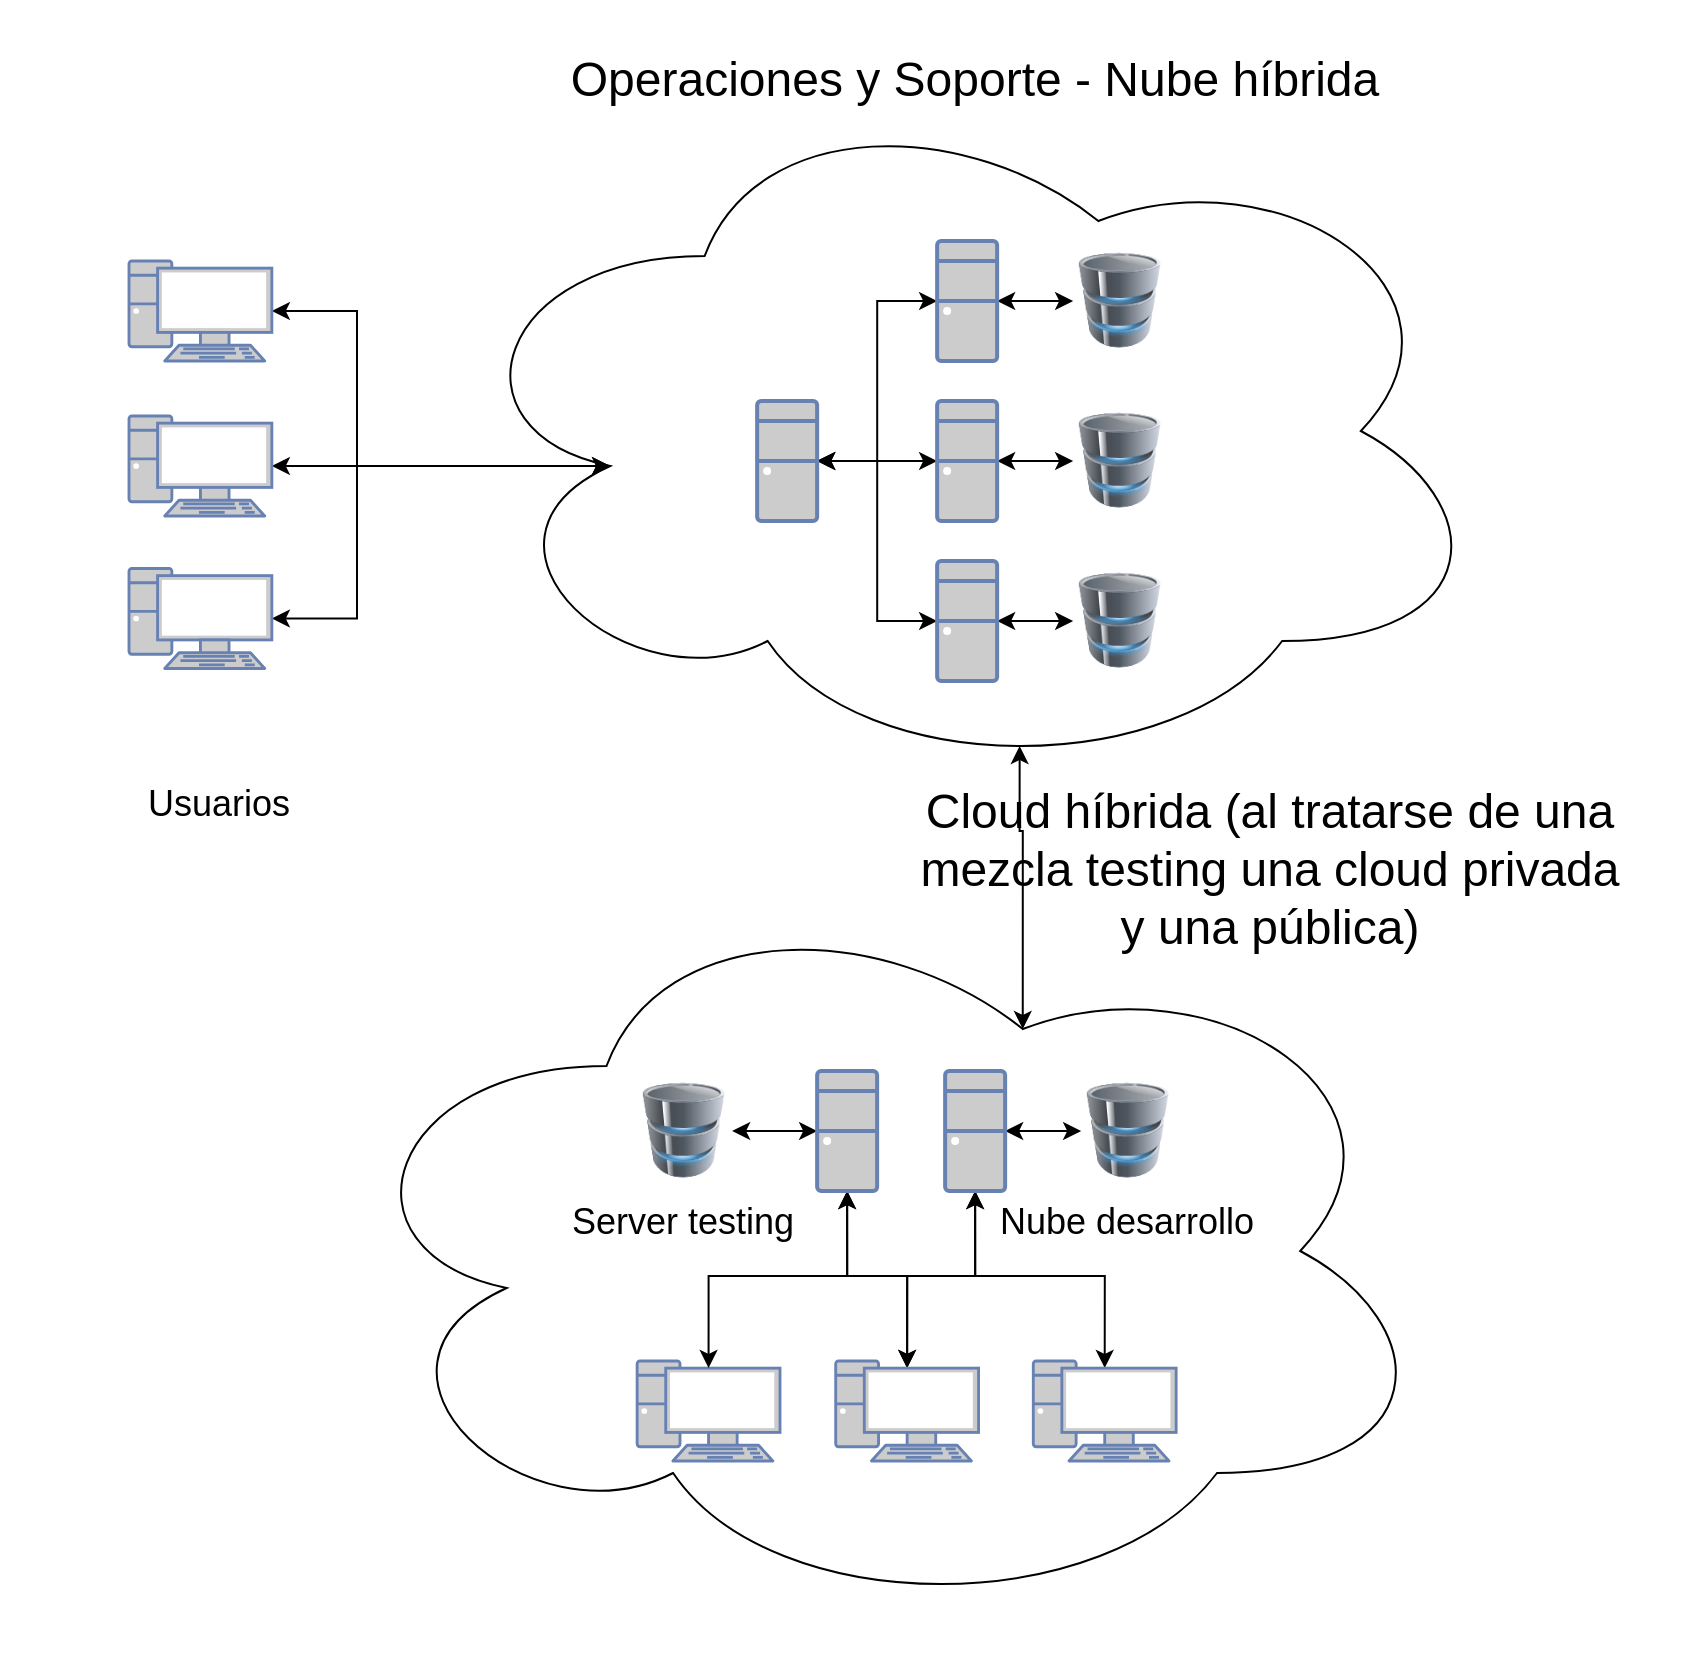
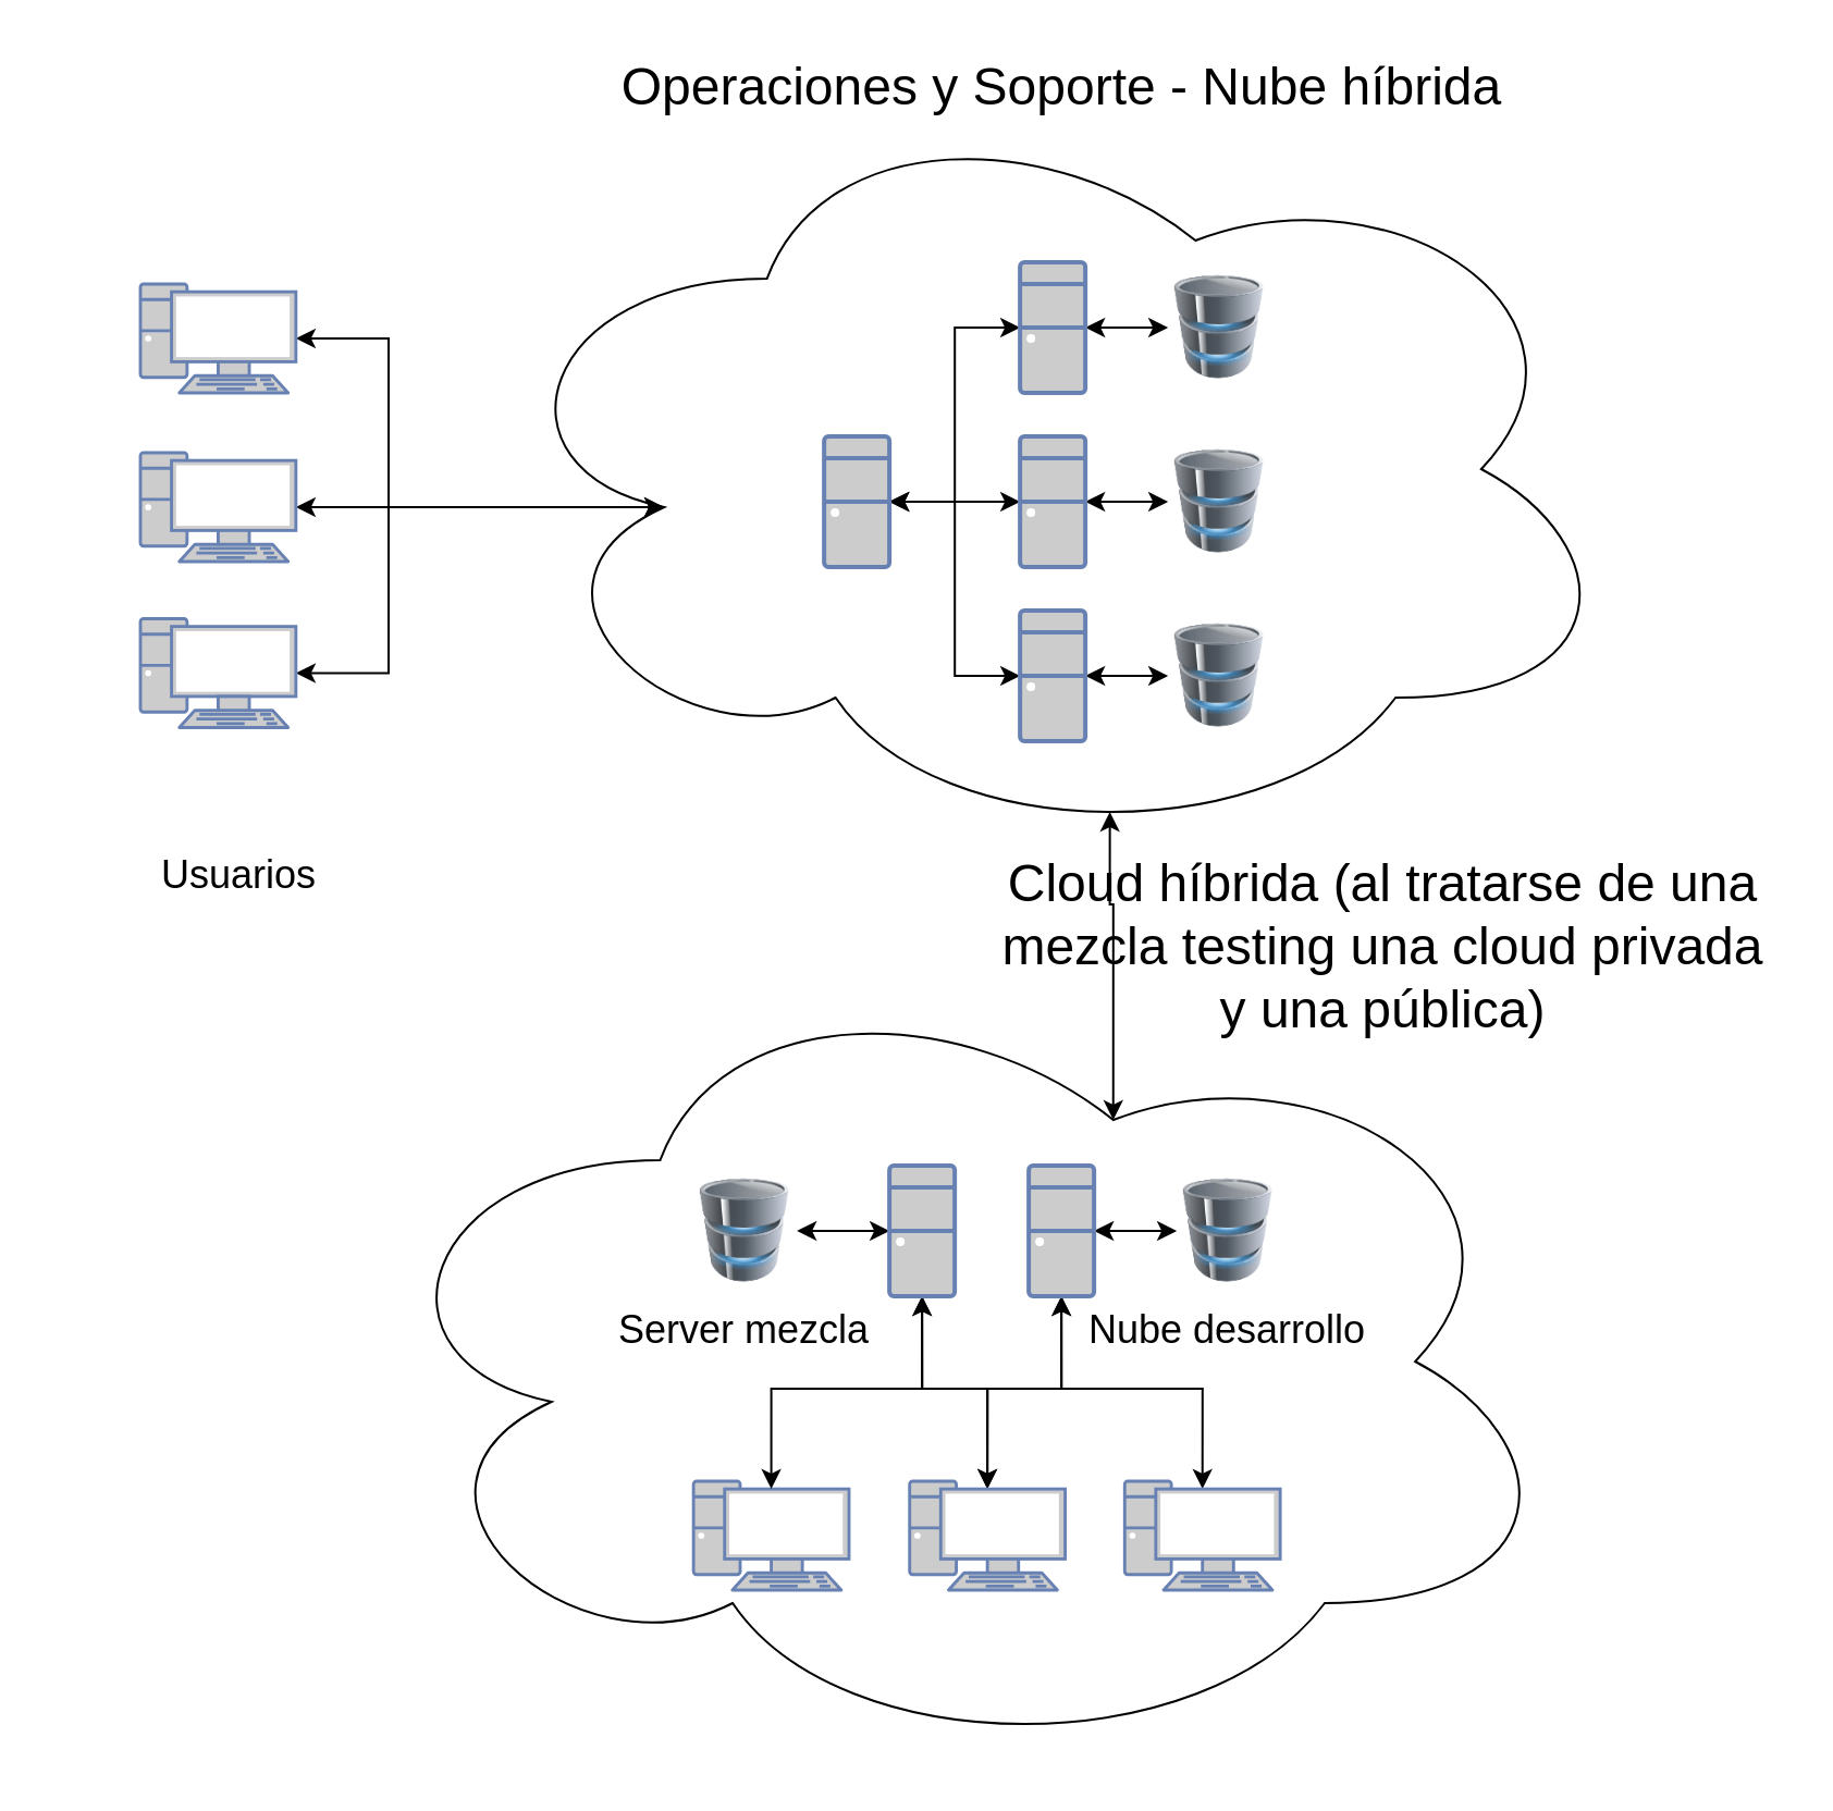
- <mxCell id="38" value="&lt;span style=&quot;font-size: 18px;&quot;&gt;Server testing&lt;/span&gt;" style="text;html=1;strokeColor=none;fillColor=none;align=center;verticalAlign=middle;whiteSpace=wrap;rounded=0;fontSize=24;" parent="1" vertex="1"><mxGeometry x="252.11" y="588.75" width="179.43" height="40" as="geometry" /></mxCell>
+ <mxCell id="38" value="&lt;span style=&quot;font-size: 18px;&quot;&gt;Server mezcla&lt;/span&gt;" style="text;html=1;strokeColor=none;fillColor=none;align=center;verticalAlign=middle;whiteSpace=wrap;rounded=0;fontSize=24;" parent="1" vertex="1"><mxGeometry x="252.11" y="588.75" width="179.43" height="40" as="geometry" /></mxCell>
